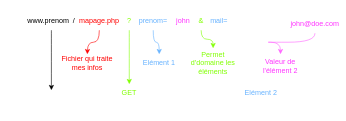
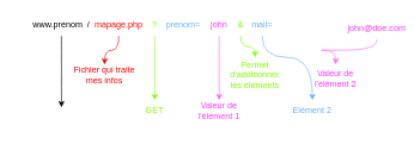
- <mxCell id="12" value="" style="endArrow=classic;html=1;fontColor=#66B2FF;fillColor=#1ba1e2;strokeColor=#66B2FF;entryX=0.5;entryY=0;entryDx=0;entryDy=0;exitX=0.5;exitY=1;exitDx=0;exitDy=0;edgeStyle=orthogonalEdgeStyle;curved=1;" parent="1" source="11" edge="1" target="13"><mxGeometry width="50" height="50" relative="1" as="geometry"><mxPoint x="285" y="100" as="sourcePoint" /><mxPoint x="255" y="160" as="targetPoint" /></mxGeometry></mxCell>
+ <mxCell id="19" value="" style="endArrow=classic;html=1;fontColor=#66B2FF;fillColor=#1ba1e2;strokeColor=#66B2FF;entryX=0.5;entryY=0;entryDx=0;entryDy=0;exitX=0.5;exitY=1;exitDx=0;exitDy=0;edgeStyle=orthogonalEdgeStyle;curved=1;" parent="1" edge="1" target="20" source="18"><mxGeometry width="50" height="50" relative="1" as="geometry"><mxPoint x="375" y="50" as="sourcePoint" /><mxPoint x="495" y="140" as="targetPoint" /><Array as="points"><mxPoint x="365" y="80" /><mxPoint x="435" y="80" /></Array></mxGeometry></mxCell>
- <mxCell id="13" value="&lt;font color=&quot;#66b2ff&quot;&gt;Elément 1&lt;/font&gt;" style="text;html=1;strokeColor=none;fillColor=none;align=center;verticalAlign=middle;whiteSpace=wrap;rounded=0;fontColor=#33FF33;" parent="1" vertex="1"><mxGeometry x="235" y="90" width="60" height="30" as="geometry" /></mxCell>
- <mxCell id="22" value="&lt;font color=&quot;#80ff00&quot;&gt;Permet d'domaine les éléments&lt;/font&gt;" style="text;html=1;strokeColor=none;fillColor=none;align=center;verticalAlign=middle;whiteSpace=wrap;rounded=0;fontColor=#CCCC00;" parent="1" vertex="1"><mxGeometry x="315" y="80" width="80" height="50" as="geometry" /></mxCell>
+ <mxCell id="22" value="&lt;font color=&quot;#80ff00&quot;&gt;Permet d'additionner les éléments&lt;/font&gt;" style="text;html=1;strokeColor=none;fillColor=none;align=center;verticalAlign=middle;whiteSpace=wrap;rounded=0;fontColor=#CCCC00;" parent="1" vertex="1"><mxGeometry x="315" y="80" width="80" height="50" as="geometry" /></mxCell>
+ <mxCell id="15" value="" style="endArrow=classic;html=1;fontColor=#FF33FF;fillColor=#d80073;strokeColor=#FF66FF;entryX=0.5;entryY=0;entryDx=0;entryDy=0;exitX=0.5;exitY=1;exitDx=0;exitDy=0;edgeStyle=orthogonalEdgeStyle;curved=1;" parent="1" source="14" edge="1" target="16"><mxGeometry width="50" height="50" relative="1" as="geometry"><mxPoint x="295" y="80" as="sourcePoint" /><mxPoint x="355" y="140" as="targetPoint" /></mxGeometry></mxCell>
+ <mxCell id="16" value="Valeur de l'élément 1" style="text;html=1;strokeColor=none;fillColor=none;align=center;verticalAlign=middle;whiteSpace=wrap;rounded=0;fontColor=#FF33FF;" parent="1" vertex="1"><mxGeometry x="275" y="140" width="60" height="30" as="geometry" /></mxCell>
